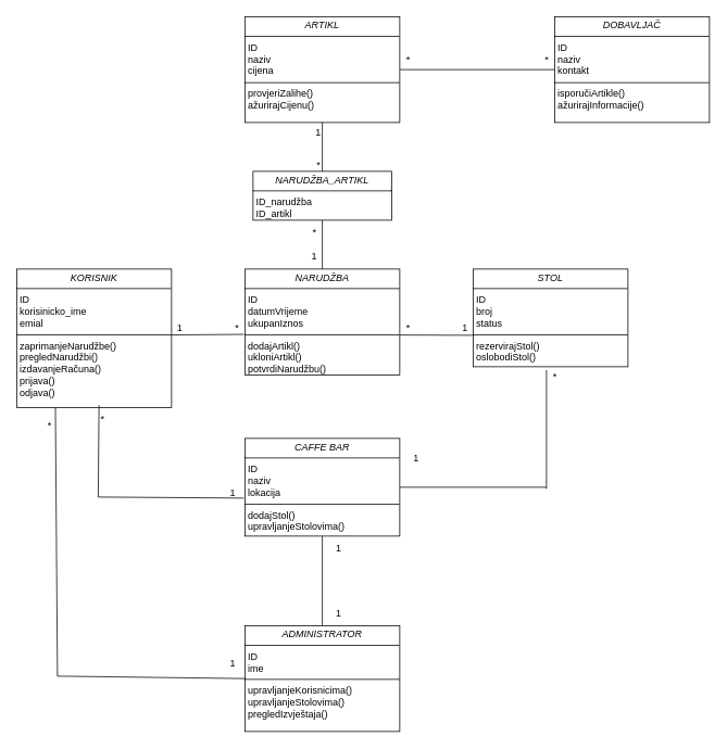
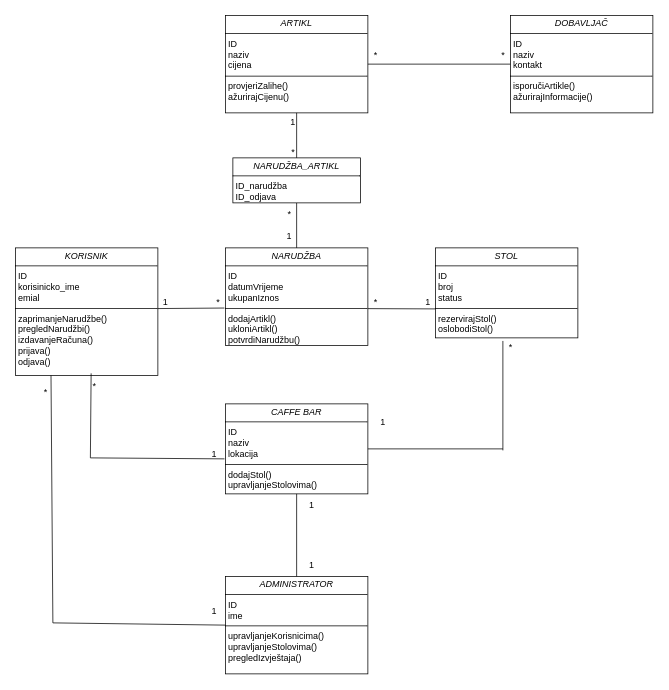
- <mxCell id="26" value="&lt;p style=&quot;margin:0px;margin-top:4px;text-align:center;&quot;&gt;&lt;i&gt;NARUDŽBA_ARTIKL&lt;/i&gt;&lt;/p&gt;&lt;hr size=&quot;1&quot; style=&quot;border-style:solid;&quot;&gt;&lt;p style=&quot;margin:0px;margin-left:4px;&quot;&gt;ID_narudžba&lt;/p&gt;&lt;p style=&quot;margin:0px;margin-left:4px;&quot;&gt;ID_artikl&lt;/p&gt;&lt;p style=&quot;margin:0px;margin-left:4px;&quot;&gt;&lt;br&gt;&lt;/p&gt;" style="verticalAlign=top;align=left;overflow=fill;html=1;whiteSpace=wrap;" vertex="1" parent="1"><mxGeometry x="310" y="210" width="170" height="60" as="geometry" /></mxCell>
+ <mxCell id="26" value="&lt;p style=&quot;margin:0px;margin-top:4px;text-align:center;&quot;&gt;&lt;i&gt;NARUDŽBA_ARTIKL&lt;/i&gt;&lt;/p&gt;&lt;hr size=&quot;1&quot; style=&quot;border-style:solid;&quot;&gt;&lt;p style=&quot;margin:0px;margin-left:4px;&quot;&gt;ID_narudžba&lt;/p&gt;&lt;p style=&quot;margin:0px;margin-left:4px;&quot;&gt;ID_odjava&lt;/p&gt;&lt;p style=&quot;margin:0px;margin-left:4px;&quot;&gt;&lt;br&gt;&lt;/p&gt;" style="verticalAlign=top;align=left;overflow=fill;html=1;whiteSpace=wrap;" vertex="1" parent="1"><mxGeometry x="310" y="210" width="170" height="60" as="geometry" /></mxCell>
